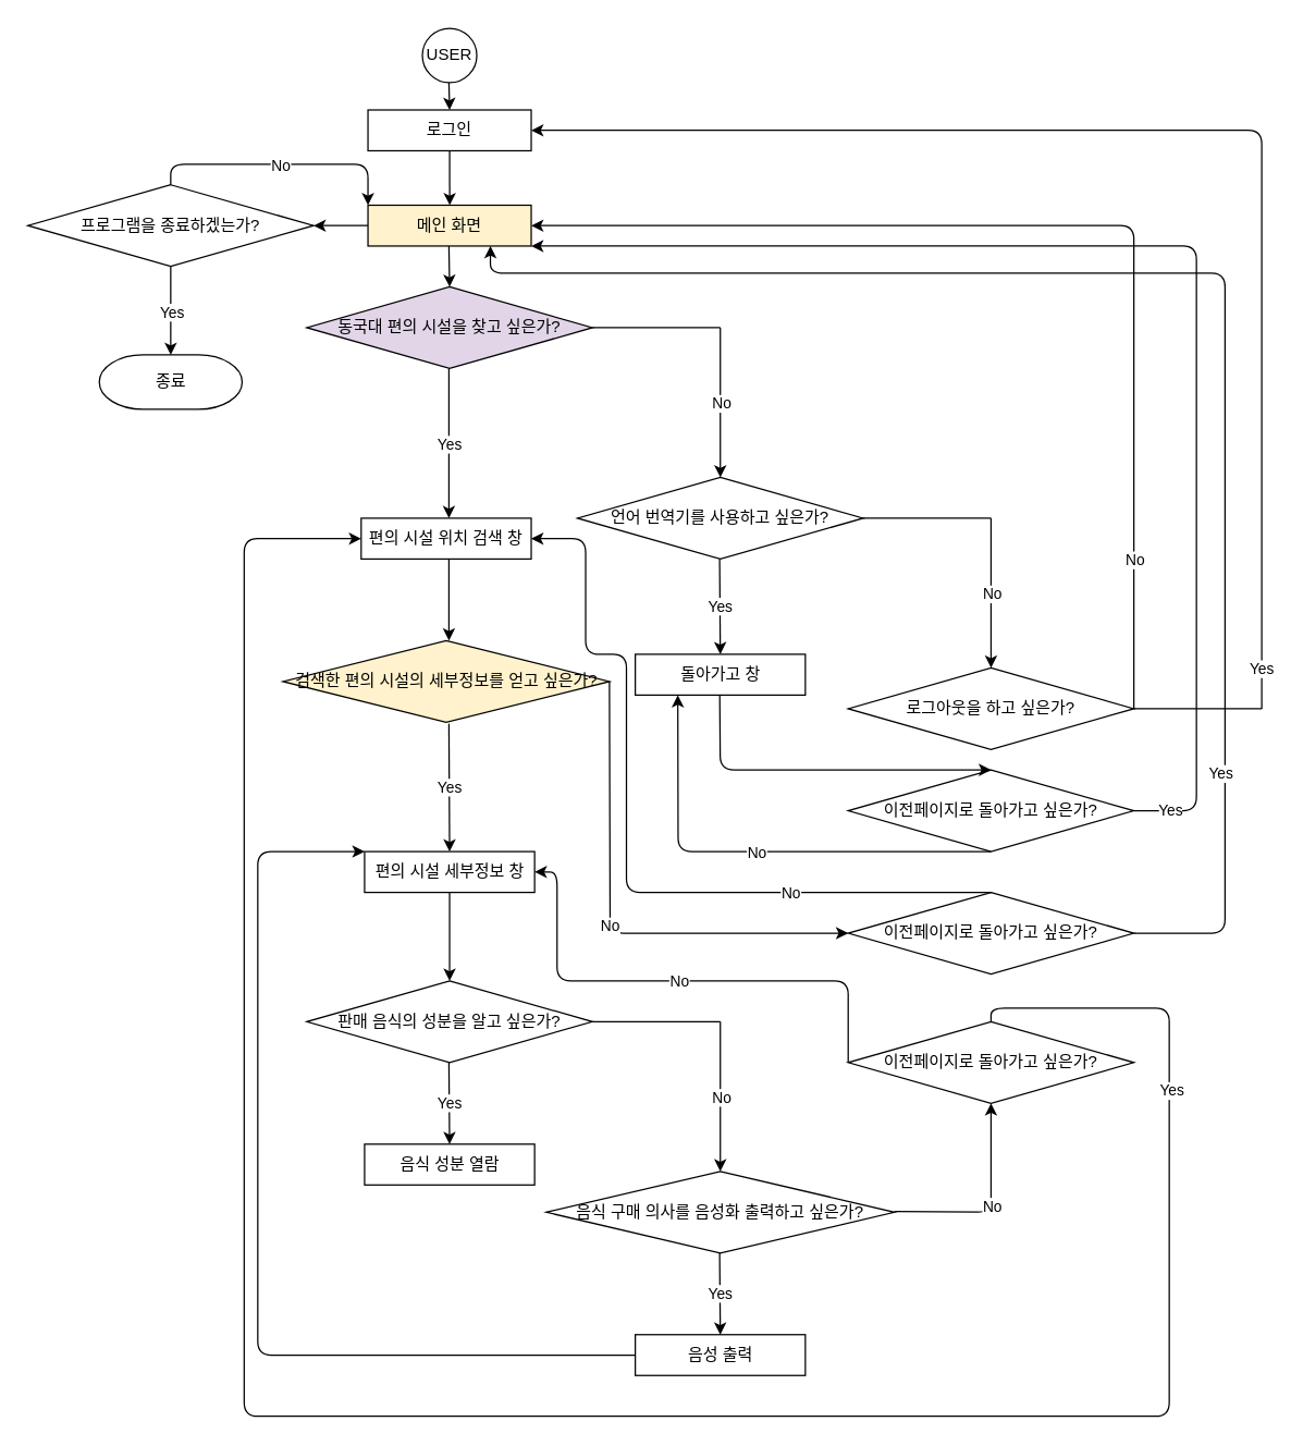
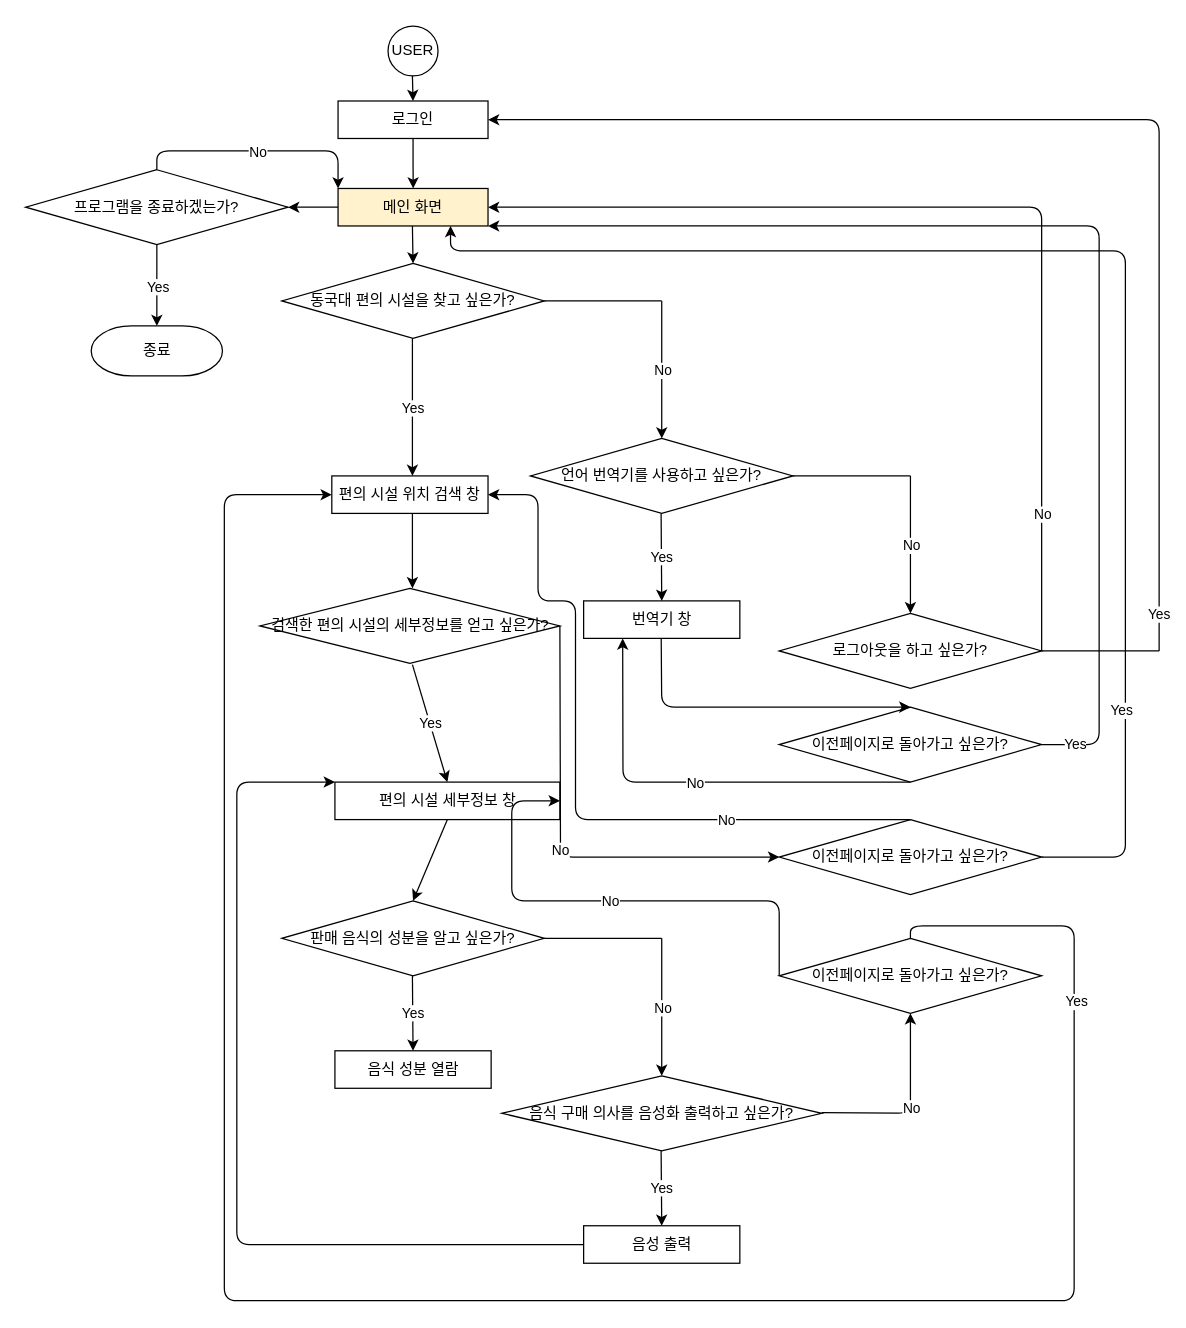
- <mxCell id="4" value="동국대 편의 시설을 찾고 싶은가?" style="rhombus;whiteSpace=wrap;html=1;fillColor=#e1d5e7;" parent="1" vertex="1"><mxGeometry x="225" y="210" width="210" height="60" as="geometry" /></mxCell>
+ <mxCell id="4" value="동국대 편의 시설을 찾고 싶은가?" style="rhombus;whiteSpace=wrap;html=1;" parent="1" vertex="1"><mxGeometry x="225" y="210" width="210" height="60" as="geometry" /></mxCell>
- <mxCell id="46" value="돌아가고 창" style="rounded=0;whiteSpace=wrap;html=1;" parent="1" vertex="1"><mxGeometry x="466.5" y="480" width="125" height="30" as="geometry" /></mxCell>
+ <mxCell id="46" value="번역기 창" style="rounded=0;whiteSpace=wrap;html=1;" parent="1" vertex="1"><mxGeometry x="466.5" y="480" width="125" height="30" as="geometry" /></mxCell>
- <mxCell id="10" value="검색한 편의 시설의 세부정보를 얻고 싶은가?" style="rhombus;whiteSpace=wrap;html=1;fillColor=#fff2cc;" parent="1" vertex="1"><mxGeometry x="207.5" y="470" width="240" height="60" as="geometry" /></mxCell>
+ <mxCell id="10" value="검색한 편의 시설의 세부정보를 얻고 싶은가?" style="rhombus;whiteSpace=wrap;html=1;" parent="1" vertex="1"><mxGeometry x="207.5" y="470" width="240" height="60" as="geometry" /></mxCell>
- <mxCell id="24" value="편의 시설 세부정보 창" style="rounded=0;whiteSpace=wrap;html=1;" parent="1" vertex="1"><mxGeometry x="267.5" y="625" width="125" height="30" as="geometry" /></mxCell>
+ <mxCell id="24" value="편의 시설 세부정보 창" style="rounded=0;whiteSpace=wrap;html=1;" parent="1" vertex="1"><mxGeometry x="267.5" y="625" width="180" height="30" as="geometry" /></mxCell>
